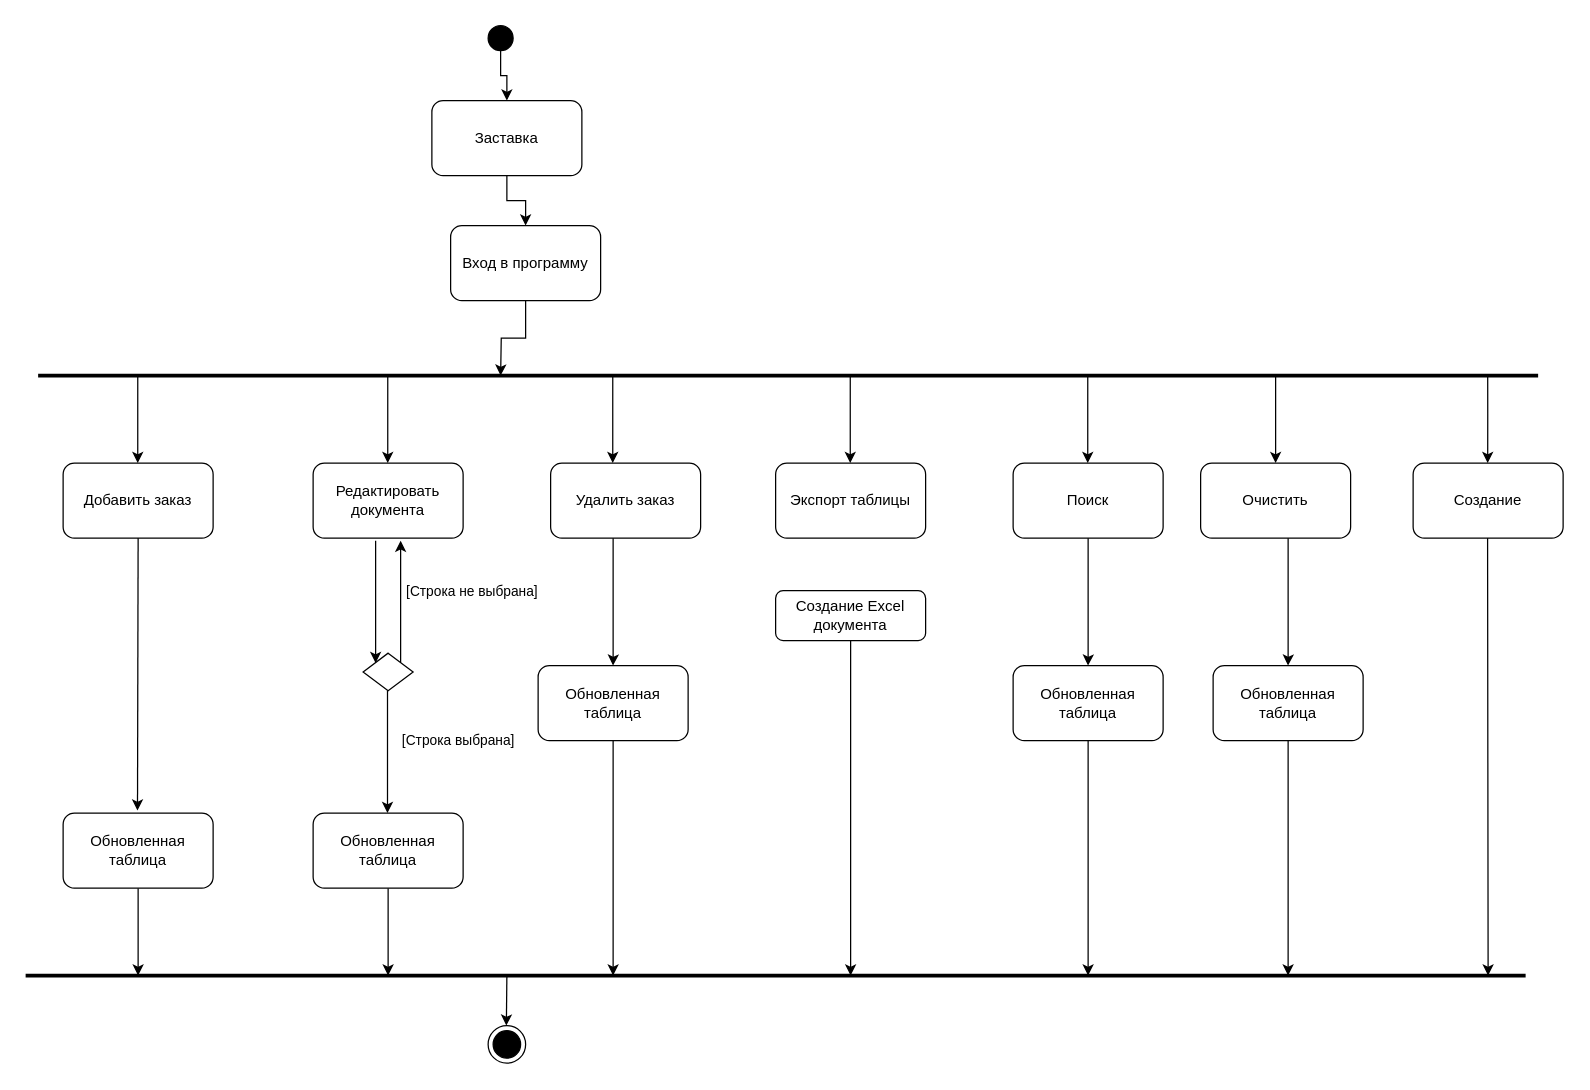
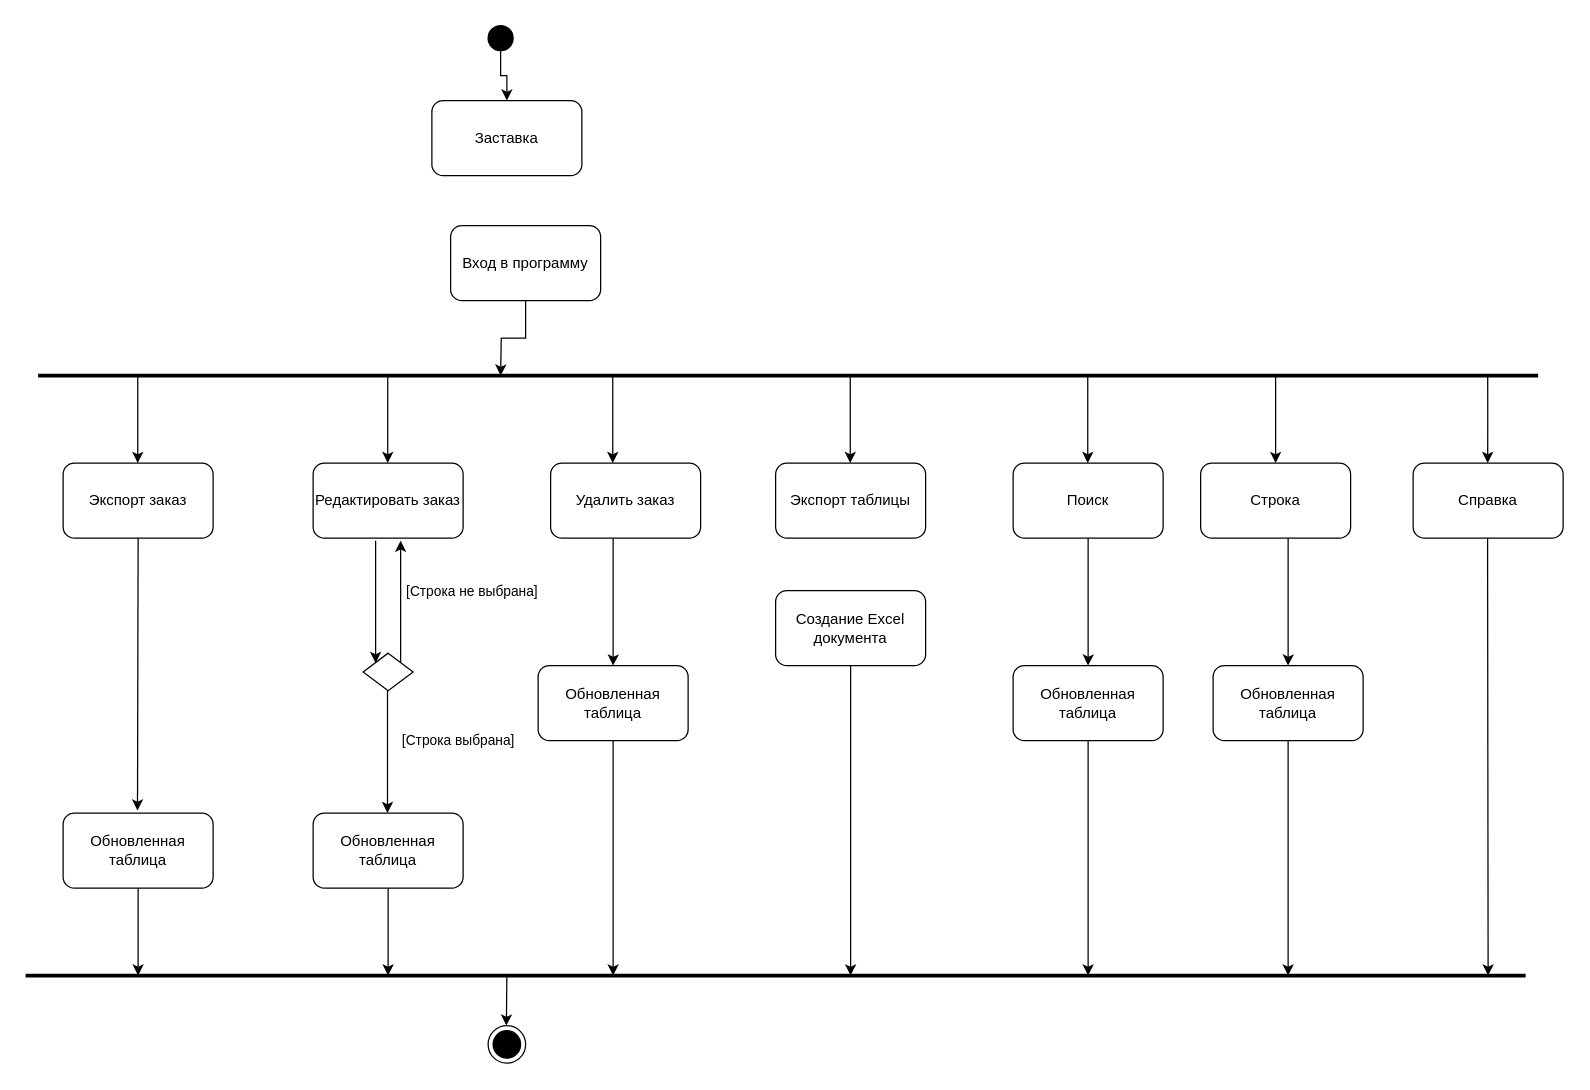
- <mxCell id="10" style="edgeStyle=orthogonalEdgeStyle;rounded=0;orthogonalLoop=1;jettySize=auto;html=1;entryX=0.5;entryY=0;entryDx=0;entryDy=0;" parent="1" source="11" target="5" edge="1"><mxGeometry relative="1" as="geometry" /></mxCell>
- <mxCell id="8" value="Добавить заказ" style="rounded=1;whiteSpace=wrap;html=1;" parent="1" vertex="1"><mxGeometry x="50" y="370" width="120" height="60" as="geometry" /></mxCell>
+ <mxCell id="8" value="Экспорт заказ" style="rounded=1;whiteSpace=wrap;html=1;" parent="1" vertex="1"><mxGeometry x="50" y="370" width="120" height="60" as="geometry" /></mxCell>
- <mxCell id="9" value="Редактировать документа" style="rounded=1;whiteSpace=wrap;html=1;" parent="1" vertex="1"><mxGeometry x="250" y="370" width="120" height="60" as="geometry" /></mxCell>
+ <mxCell id="9" value="Редактировать заказ" style="rounded=1;whiteSpace=wrap;html=1;" parent="1" vertex="1"><mxGeometry x="250" y="370" width="120" height="60" as="geometry" /></mxCell>
- <mxCell id="34" value="Очистить" style="rounded=1;whiteSpace=wrap;html=1;" parent="1" vertex="1"><mxGeometry x="960" y="370" width="120" height="60" as="geometry" /></mxCell>
+ <mxCell id="34" value="Строка" style="rounded=1;whiteSpace=wrap;html=1;" parent="1" vertex="1"><mxGeometry x="960" y="370" width="120" height="60" as="geometry" /></mxCell>
- <mxCell id="44" value="Создание" style="rounded=1;whiteSpace=wrap;html=1;" parent="1" vertex="1"><mxGeometry x="1130" y="370" width="120" height="60" as="geometry" /></mxCell>
+ <mxCell id="44" value="Справка" style="rounded=1;whiteSpace=wrap;html=1;" parent="1" vertex="1"><mxGeometry x="1130" y="370" width="120" height="60" as="geometry" /></mxCell>
- <mxCell id="29" value="Создание Excel документа" style="rounded=1;whiteSpace=wrap;html=1;" parent="1" vertex="1"><mxGeometry x="620" y="472" width="120" height="40" as="geometry" /></mxCell>
+ <mxCell id="29" value="Создание Excel документа" style="rounded=1;whiteSpace=wrap;html=1;" parent="1" vertex="1"><mxGeometry x="620" y="472" width="120" height="60" as="geometry" /></mxCell>
